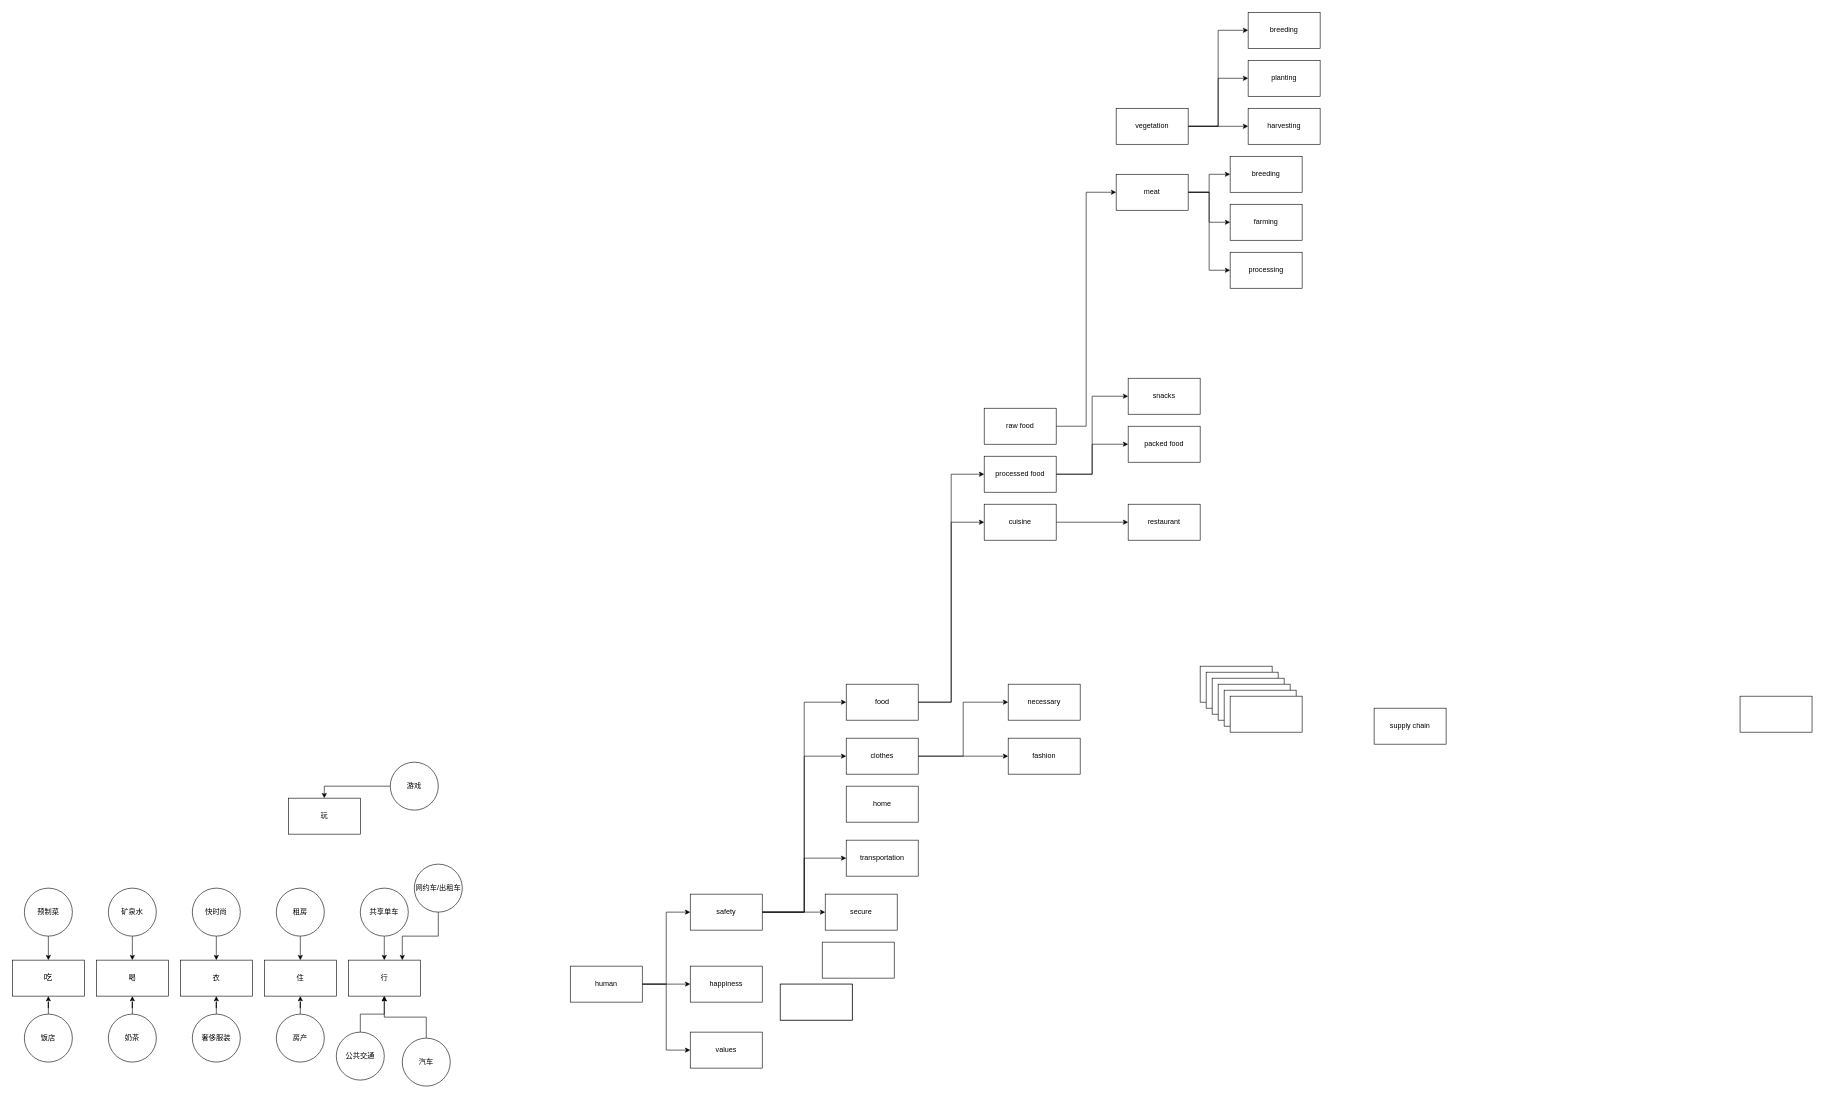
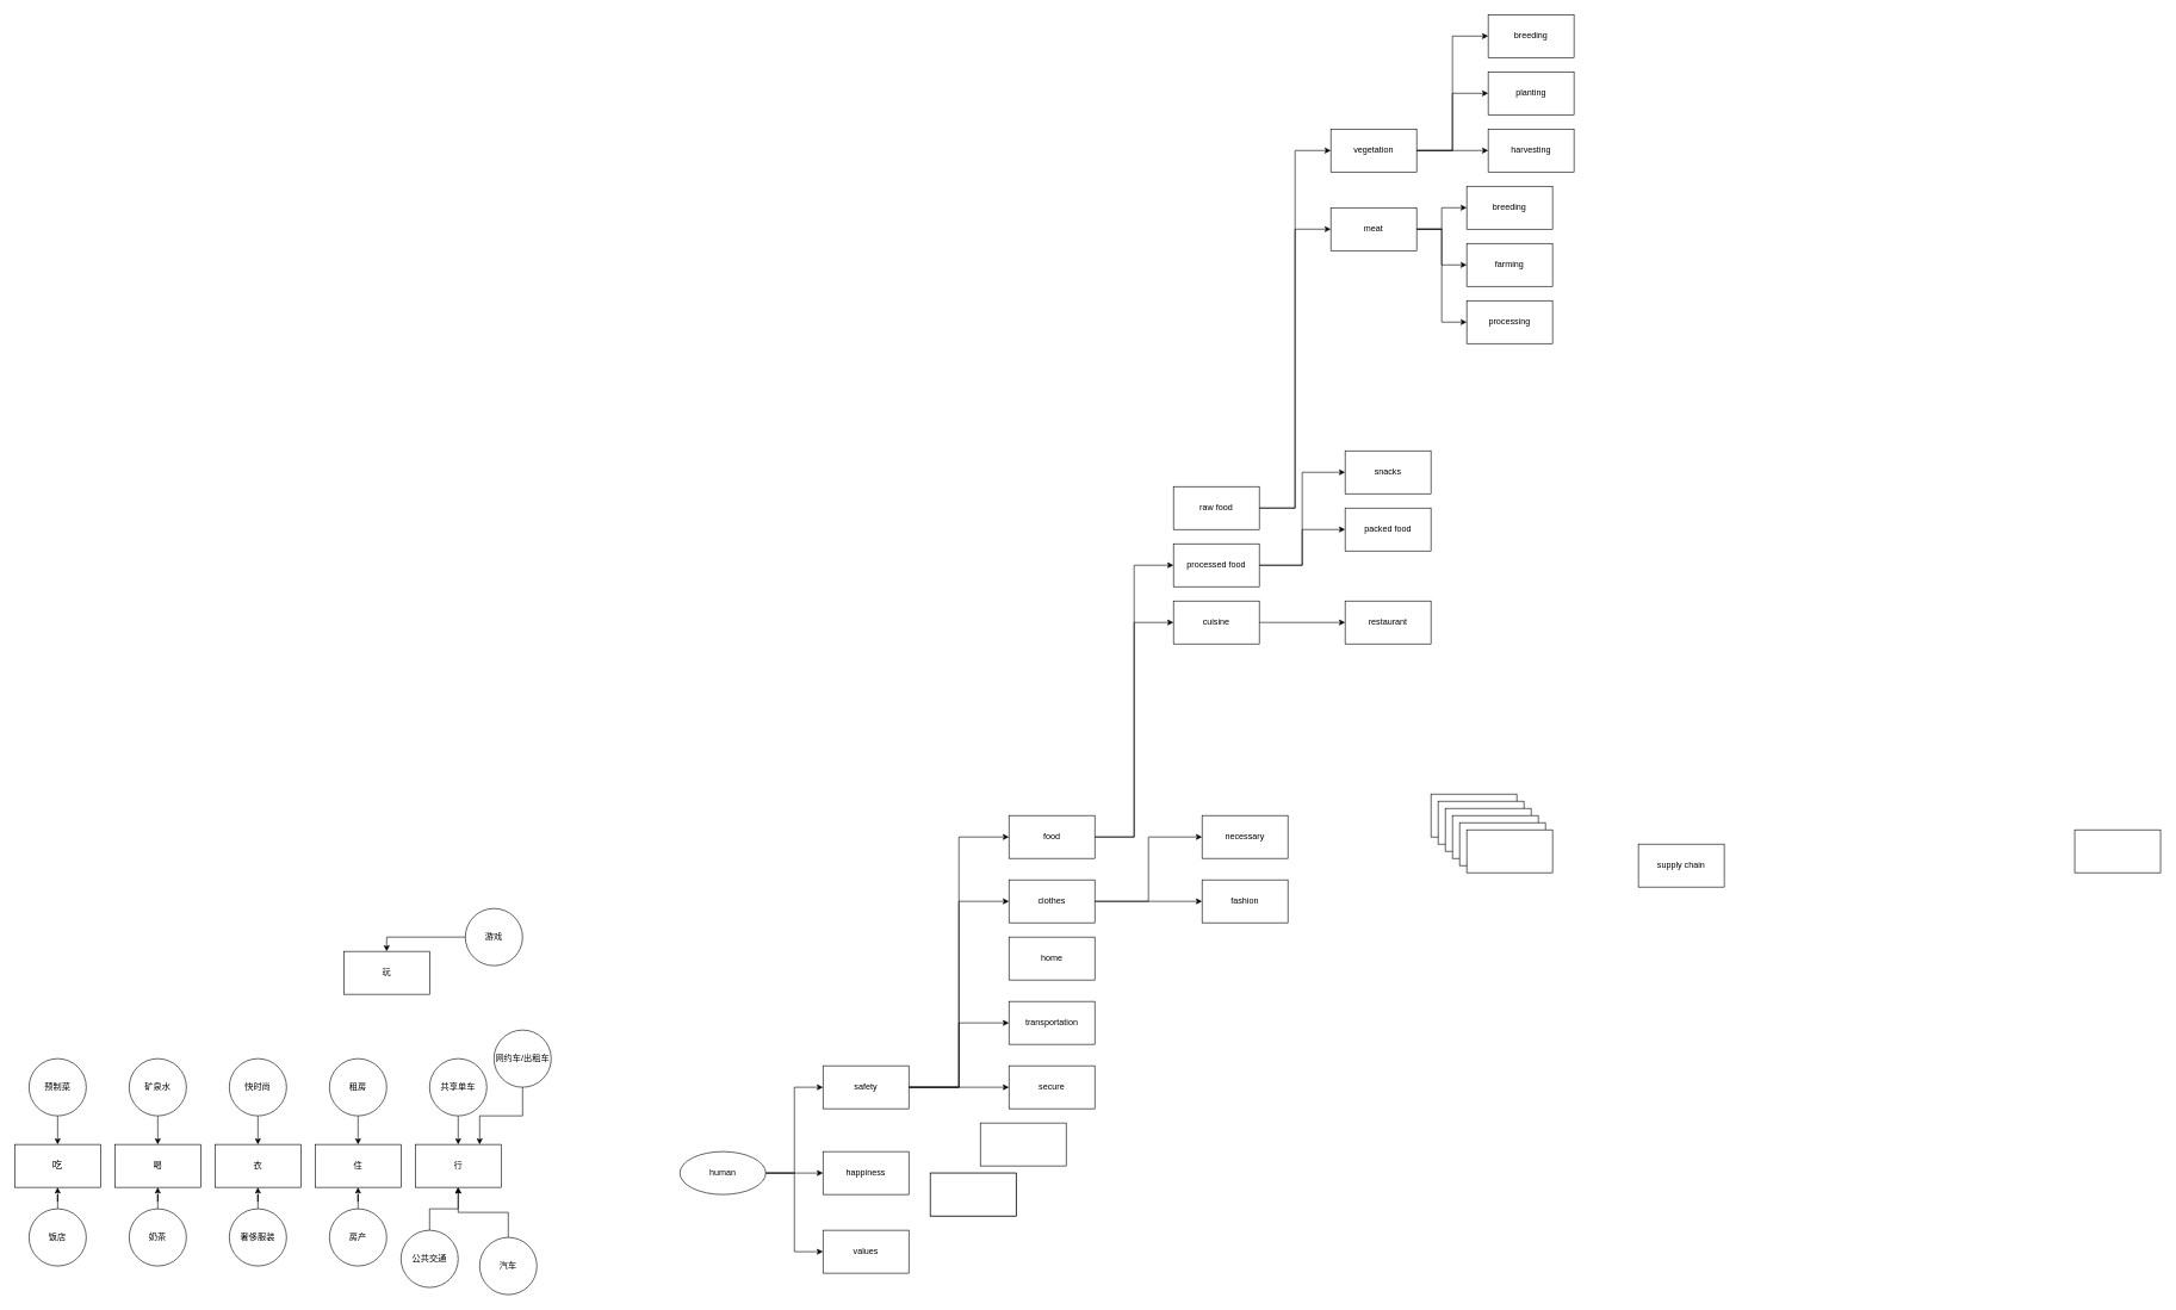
+ <mxCell id="39" value="" style="edgeStyle=orthogonalEdgeStyle;rounded=0;orthogonalLoop=1;jettySize=auto;html=1;entryX=0;entryY=0.5;entryDx=0;entryDy=0;" edge="1" parent="1" source="41" target="80"><mxGeometry relative="1" as="geometry" /></mxCell>
- <mxCell id="43" value="secure" style="rounded=0;whiteSpace=wrap;html=1;" vertex="1" parent="1"><mxGeometry x="1375" y="1490" width="120" height="60" as="geometry" /></mxCell>
+ <mxCell id="43" value="secure" style="rounded=0;whiteSpace=wrap;html=1;" vertex="1" parent="1"><mxGeometry x="1410" y="1490" width="120" height="60" as="geometry" /></mxCell>
- <mxCell id="8" value="human" style="rounded=0;whiteSpace=wrap;html=1;" vertex="1" parent="1"><mxGeometry x="950" y="1610" width="120" height="60" as="geometry" /></mxCell>
+ <mxCell id="8" value="human" style="ellipse;whiteSpace=wrap;html=1;" vertex="1" parent="1"><mxGeometry x="950" y="1610" width="120" height="60" as="geometry" /></mxCell>
